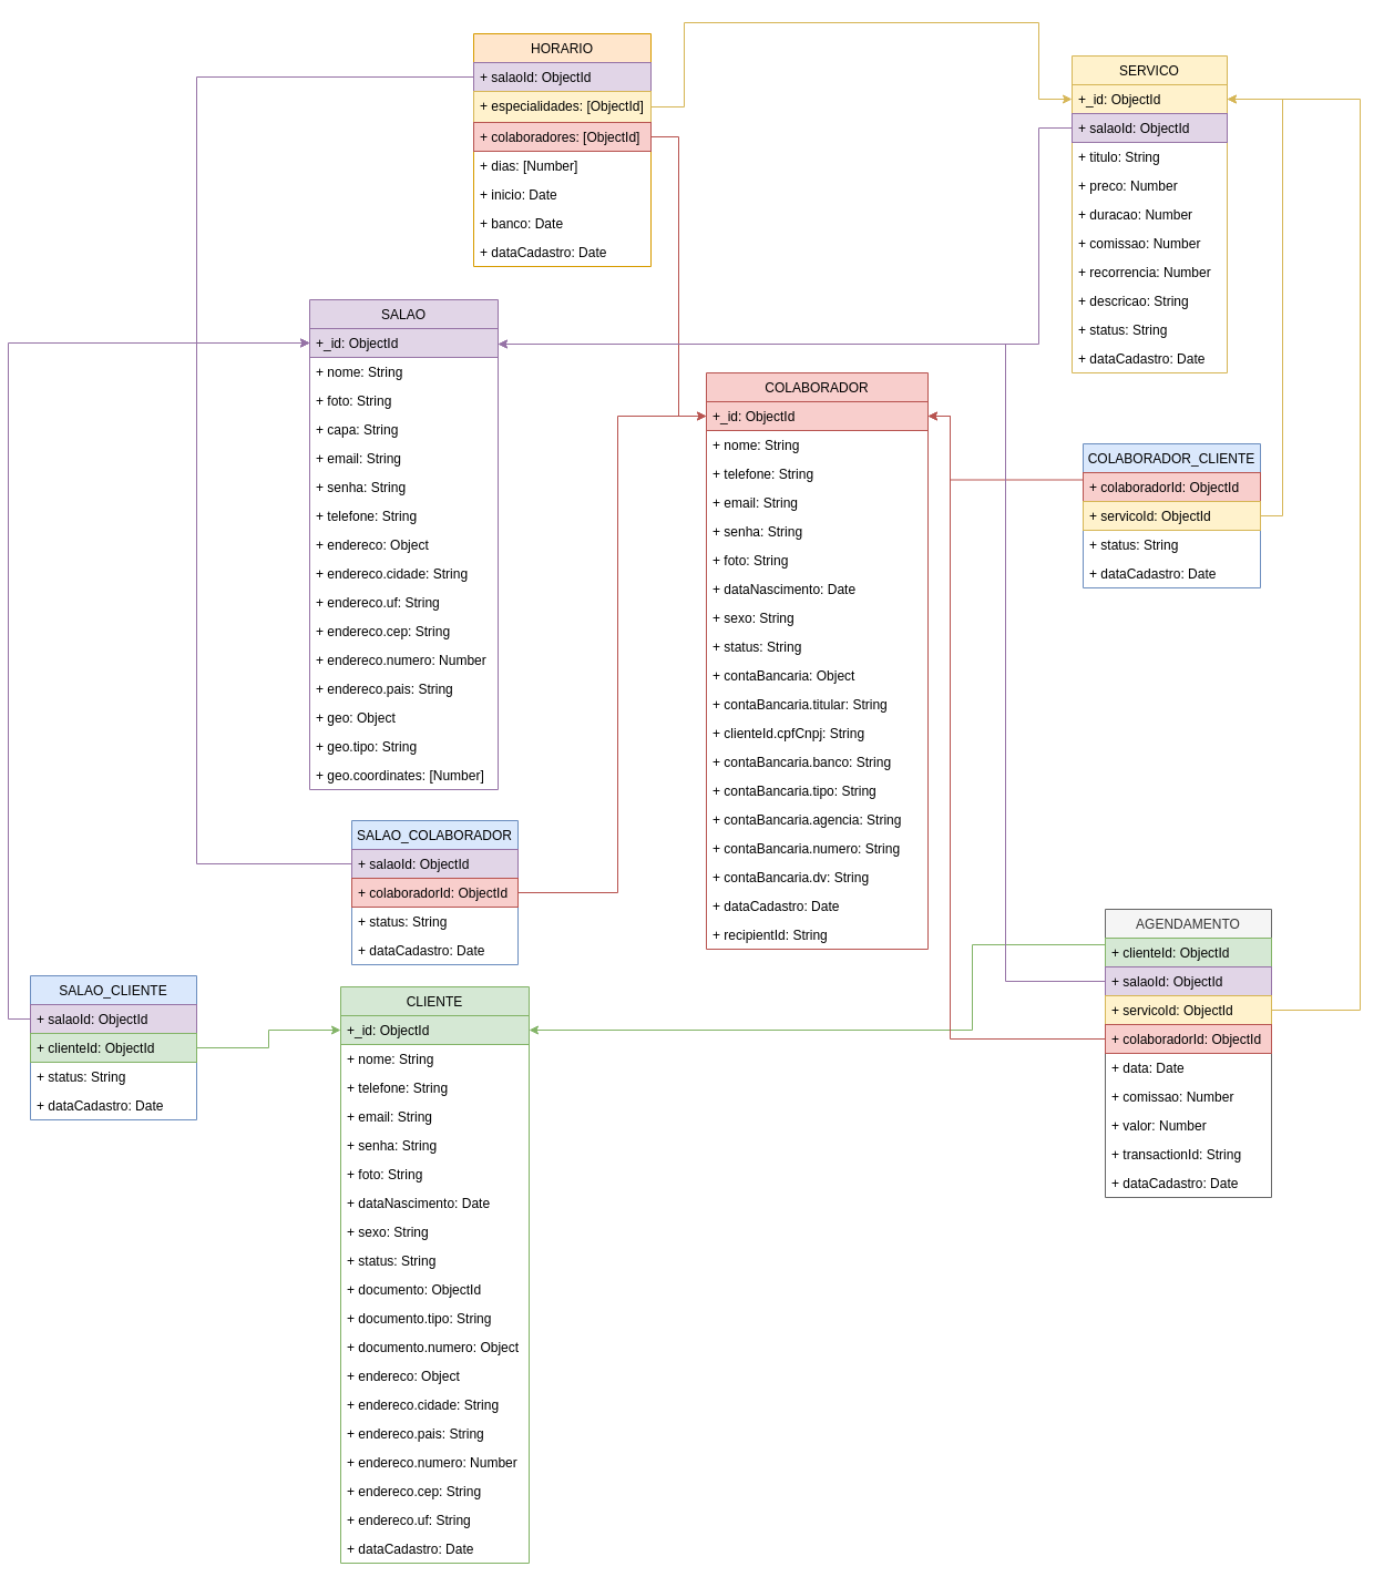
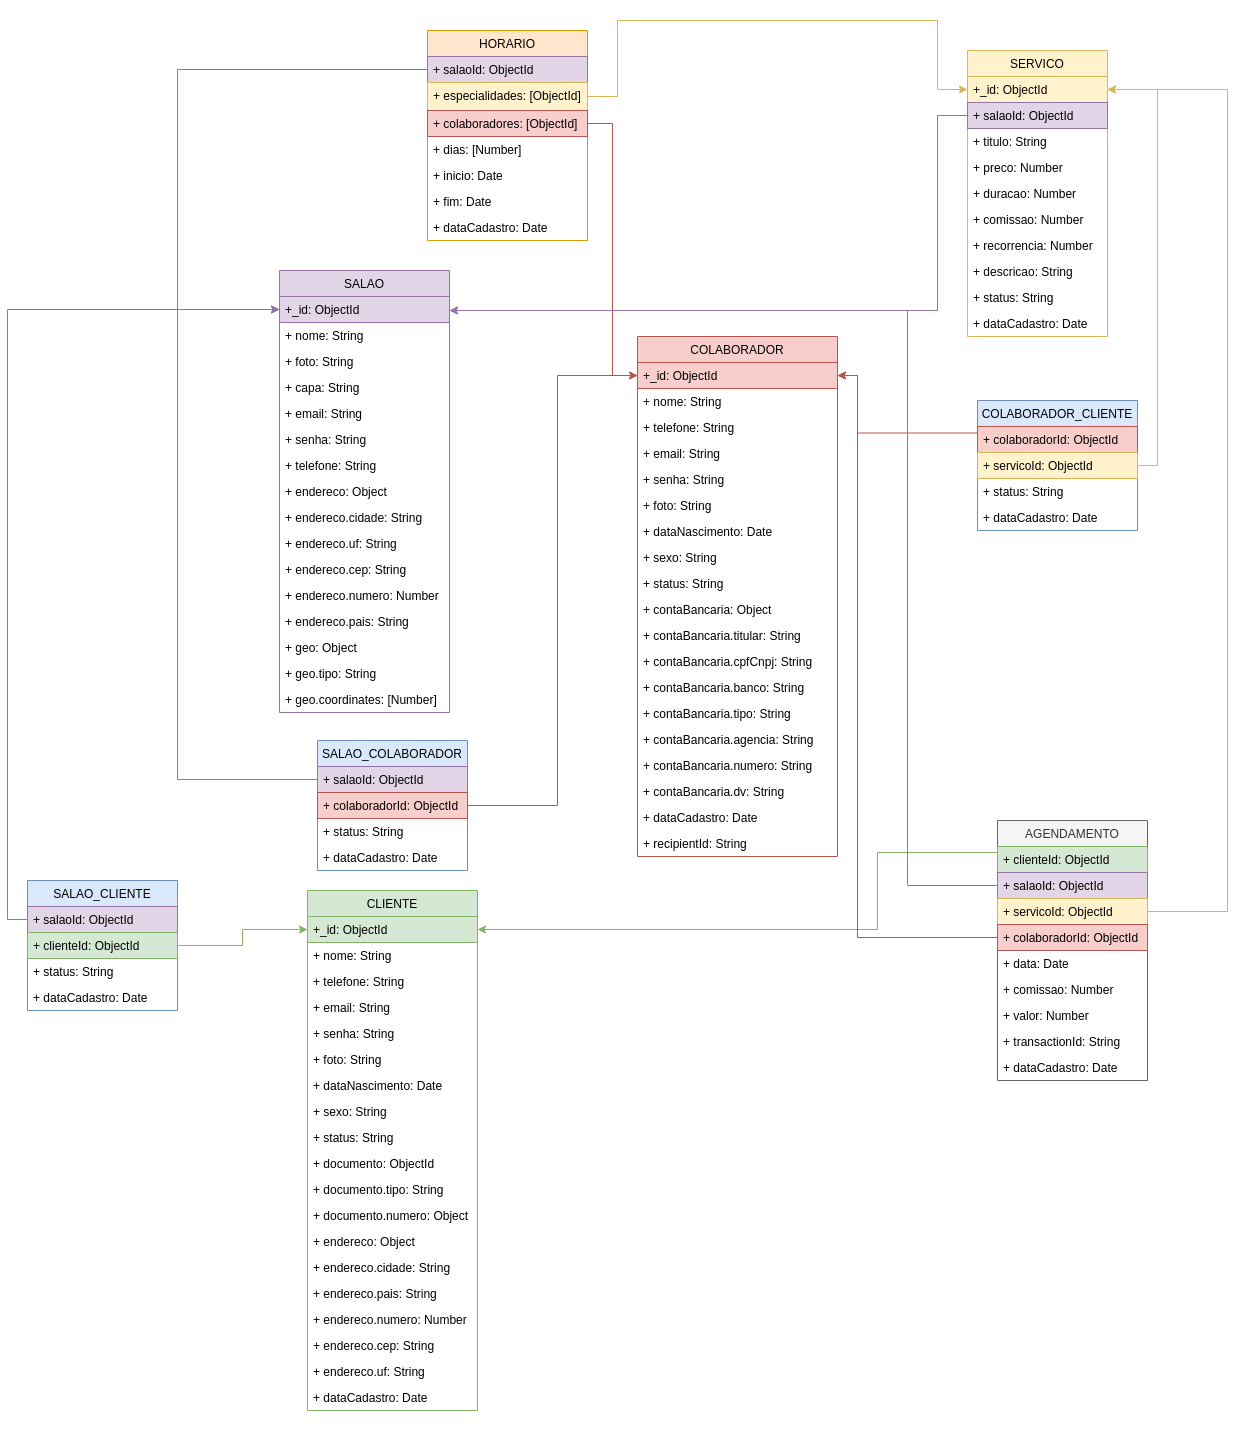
- <mxCell id="56" value="+ banco: Date" style="text;strokeColor=none;fillColor=none;align=left;verticalAlign=top;spacingLeft=4;spacingRight=4;overflow=hidden;rotatable=0;points=[[0,0.5],[1,0.5]];portConstraint=eastwest;" vertex="1" parent="50"><mxGeometry y="158" width="160" height="26" as="geometry" /></mxCell>
+ <mxCell id="56" value="+ fim: Date" style="text;strokeColor=none;fillColor=none;align=left;verticalAlign=top;spacingLeft=4;spacingRight=4;overflow=hidden;rotatable=0;points=[[0,0.5],[1,0.5]];portConstraint=eastwest;" vertex="1" parent="50"><mxGeometry y="158" width="160" height="26" as="geometry" /></mxCell>
- <mxCell id="31" value="+ clienteId.cpfCnpj: String" style="text;strokeColor=none;fillColor=none;align=left;verticalAlign=top;spacingLeft=4;spacingRight=4;overflow=hidden;rotatable=0;points=[[0,0.5],[1,0.5]];portConstraint=eastwest;" vertex="1" parent="19"><mxGeometry y="312" width="200" height="26" as="geometry" /></mxCell>
+ <mxCell id="31" value="+ contaBancaria.cpfCnpj: String" style="text;strokeColor=none;fillColor=none;align=left;verticalAlign=top;spacingLeft=4;spacingRight=4;overflow=hidden;rotatable=0;points=[[0,0.5],[1,0.5]];portConstraint=eastwest;" vertex="1" parent="19"><mxGeometry y="312" width="200" height="26" as="geometry" /></mxCell>
